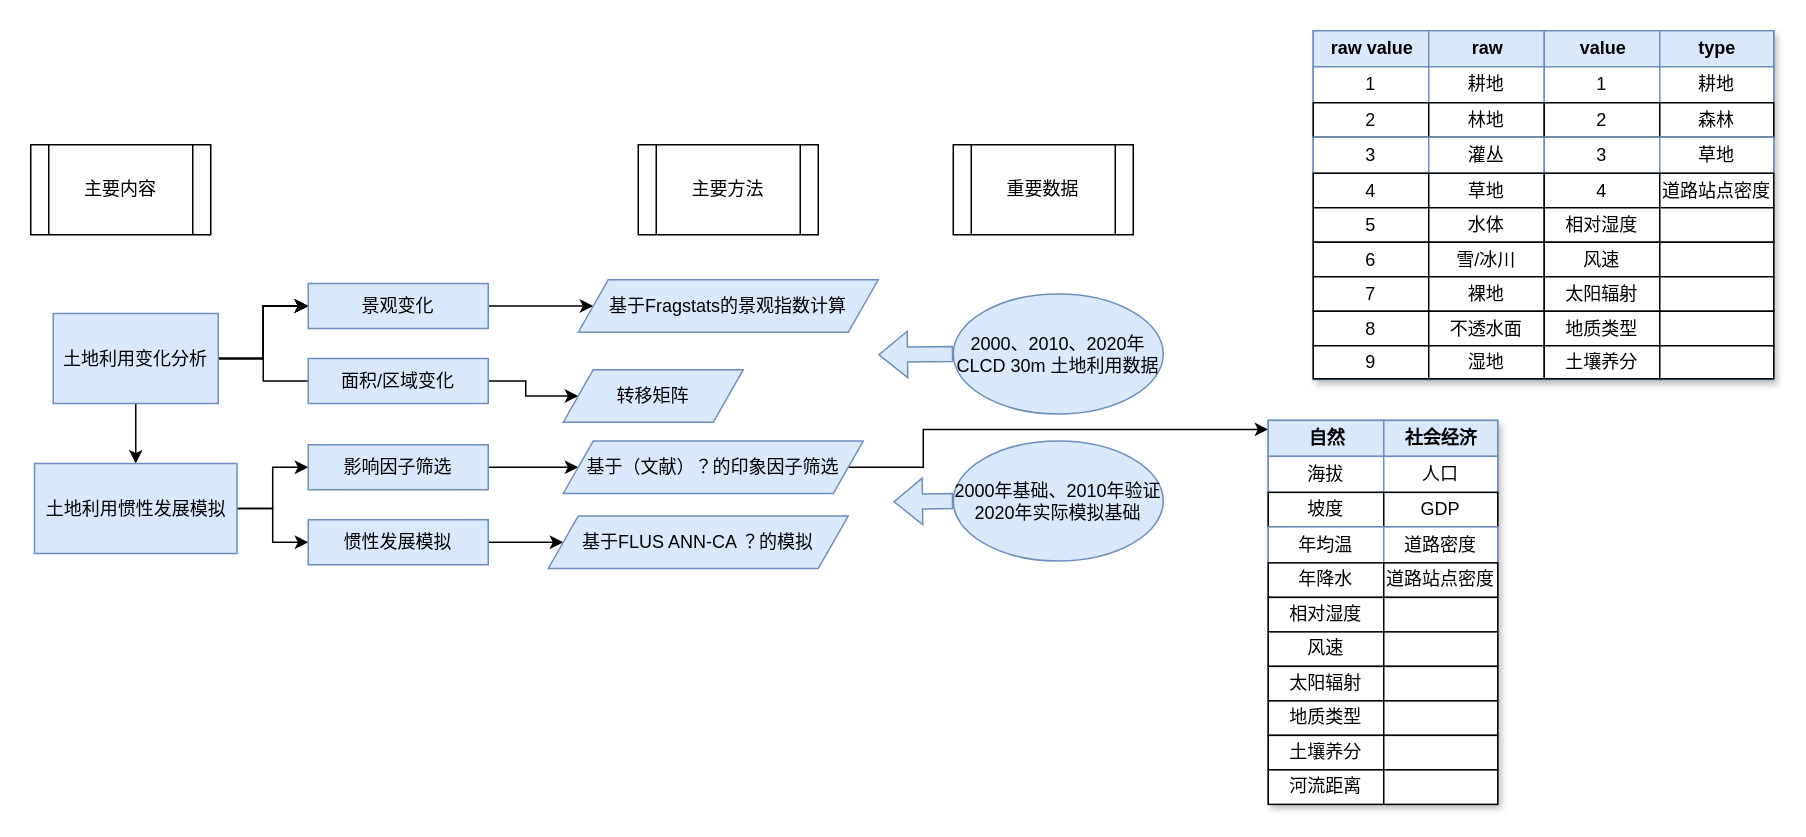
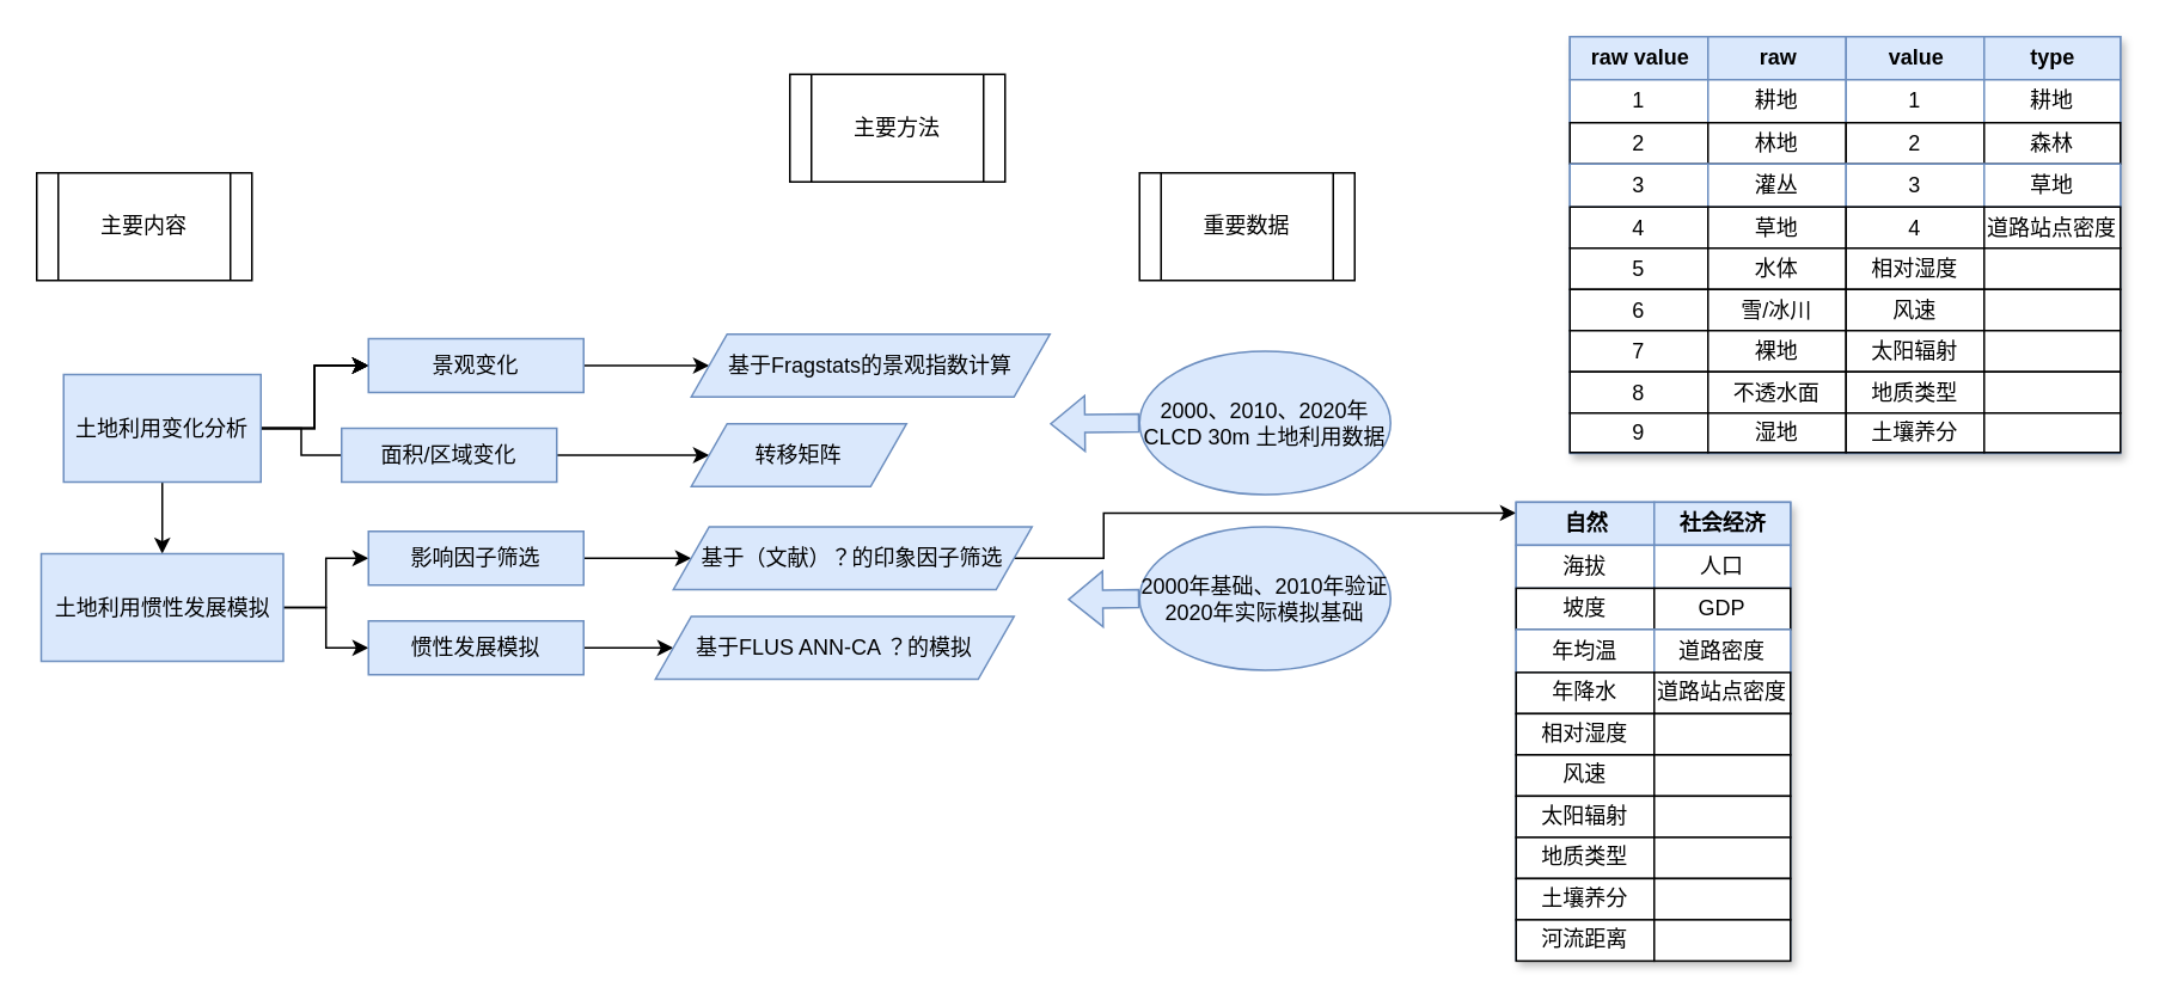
- <mxCell id="21" value="主要方法" style="shape=process;whiteSpace=wrap;html=1;backgroundOutline=1;" vertex="1" parent="1"><mxGeometry x="425" y="96" width="120" height="60" as="geometry" /></mxCell>
+ <mxCell id="21" value="主要方法" style="shape=process;whiteSpace=wrap;html=1;backgroundOutline=1;" vertex="1" parent="1"><mxGeometry x="440" y="41" width="120" height="60" as="geometry" /></mxCell>
- <mxCell id="12" value="面积/区域变化" style="rounded=0;whiteSpace=wrap;html=1;fillColor=#dae8fc;strokeColor=#6c8ebf;" vertex="1" parent="1"><mxGeometry x="205" y="238.5" width="120" height="30" as="geometry" /></mxCell>
+ <mxCell id="12" value="面积/区域变化" style="rounded=0;whiteSpace=wrap;html=1;fillColor=#dae8fc;strokeColor=#6c8ebf;" vertex="1" parent="1"><mxGeometry x="190" y="238.5" width="120" height="30" as="geometry" /></mxCell>
- <mxCell id="13" value="转移矩阵" style="shape=parallelogram;perimeter=parallelogramPerimeter;whiteSpace=wrap;html=1;fixedSize=1;fillColor=#dae8fc;strokeColor=#6c8ebf;rounded=0;" vertex="1" parent="1"><mxGeometry x="375" y="246" width="120" height="35" as="geometry" /></mxCell>
+ <mxCell id="13" value="转移矩阵" style="shape=parallelogram;perimeter=parallelogramPerimeter;whiteSpace=wrap;html=1;fixedSize=1;fillColor=#dae8fc;strokeColor=#6c8ebf;rounded=0;" vertex="1" parent="1"><mxGeometry x="385" y="236" width="120" height="35" as="geometry" /></mxCell>
